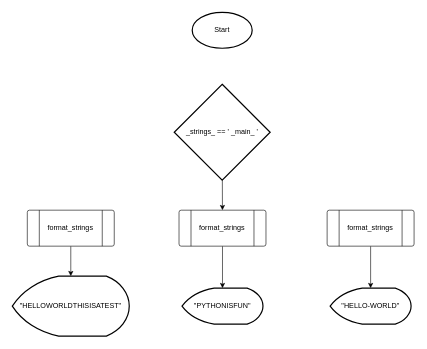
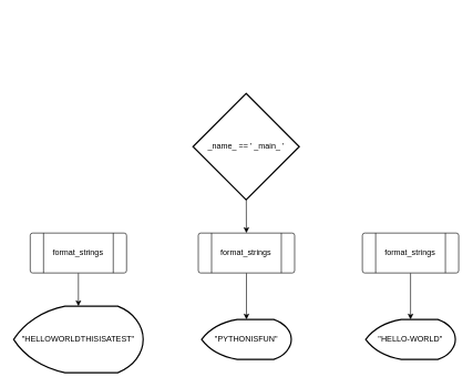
- <mxCell id="2" value="Start" style="strokeWidth=2;html=1;shape=mxgraph.flowchart.start_1;whiteSpace=wrap;" parent="1" vertex="1"><mxGeometry x="320" y="20" width="100" height="60" as="geometry" /></mxCell>
- <mxCell id="4" value="_strings_ == ' _main_ '" style="strokeWidth=2;html=1;shape=mxgraph.flowchart.decision;whiteSpace=wrap;" parent="1" vertex="1"><mxGeometry x="290" y="140" width="160" height="160" as="geometry" /></mxCell>
+ <mxCell id="4" value="_name_ == ' _main_ '" style="strokeWidth=2;html=1;shape=mxgraph.flowchart.decision;whiteSpace=wrap;" parent="1" vertex="1"><mxGeometry x="290" y="140" width="160" height="160" as="geometry" /></mxCell>
